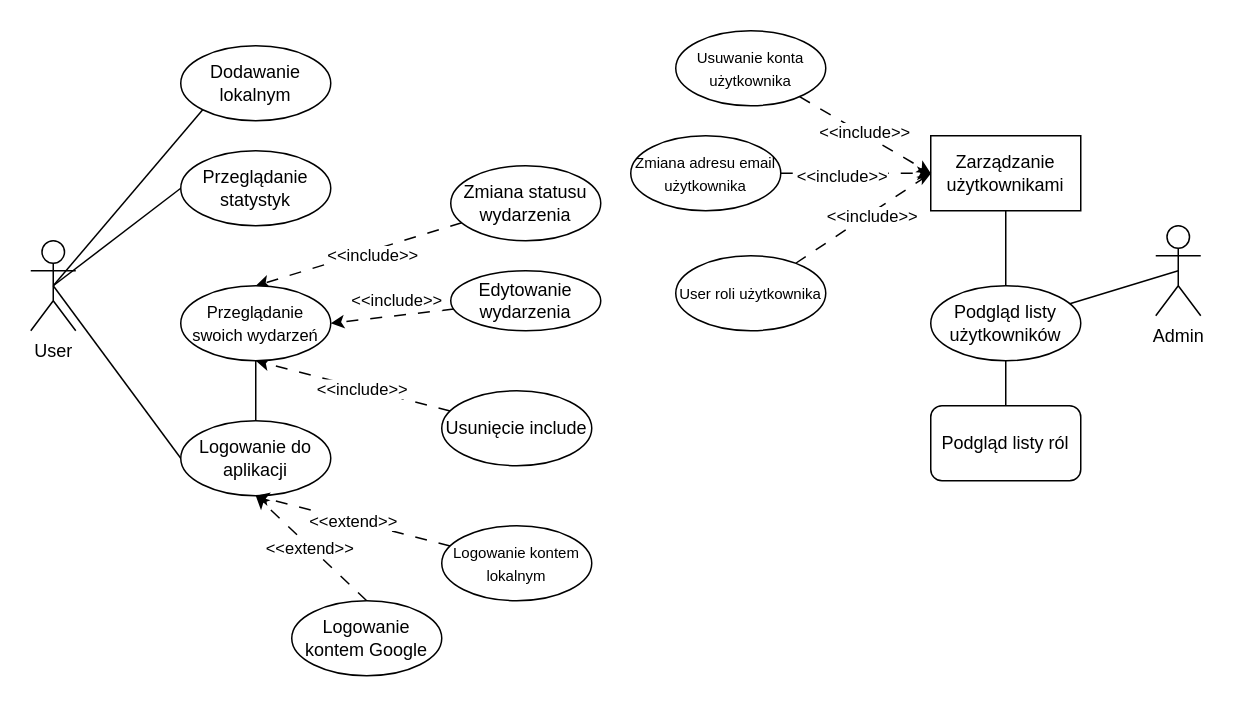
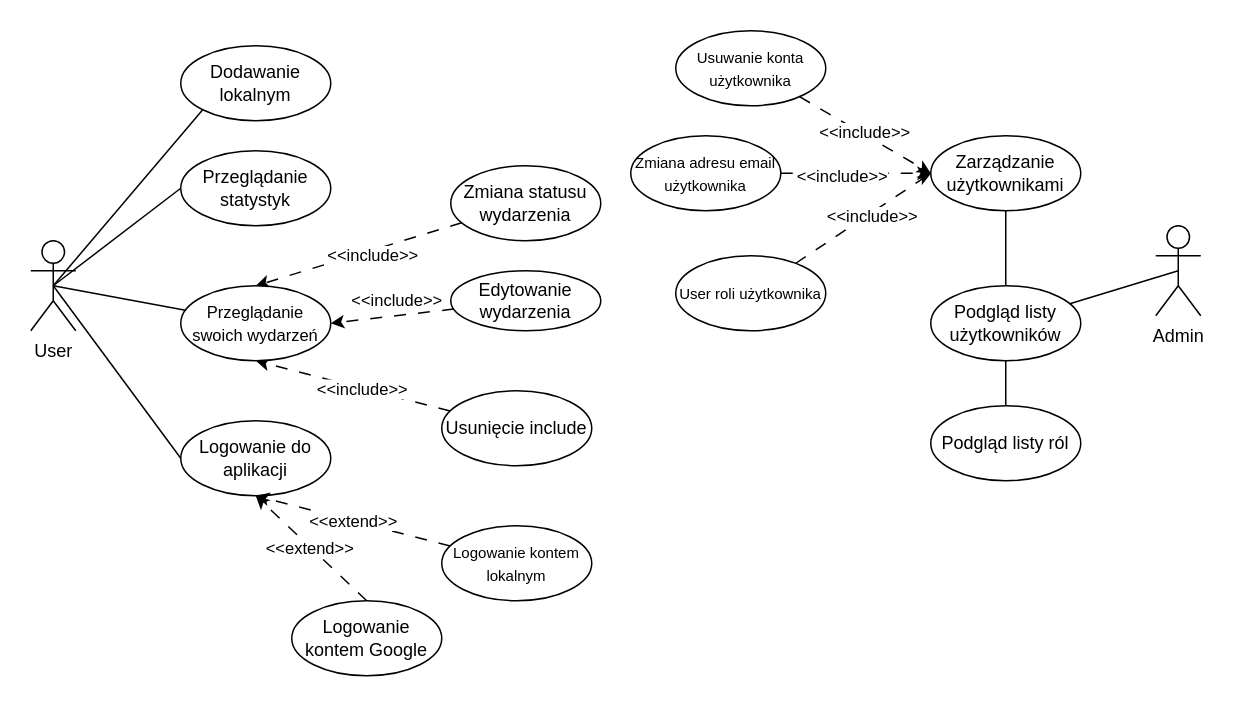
- <mxCell id="14" value="Zarządzanie użytkownikami" style="whiteSpace=wrap;html=1;rounded=0;" parent="1" vertex="1"><mxGeometry x="620" y="90" width="100" height="50" as="geometry" /></mxCell>
+ <mxCell id="14" value="Zarządzanie użytkownikami" style="ellipse;whiteSpace=wrap;html=1;" parent="1" vertex="1"><mxGeometry x="620" y="90" width="100" height="50" as="geometry" /></mxCell>
- <mxCell id="22" style="rounded=0;orthogonalLoop=1;jettySize=auto;html=1;endArrow=none;startFill=0;" parent="1" source="23" target="6" edge="1"><mxGeometry relative="1" as="geometry" /></mxCell>
+ <mxCell id="22" style="rounded=0;orthogonalLoop=1;jettySize=auto;html=1;entryX=0.5;entryY=0.5;entryDx=0;entryDy=0;entryPerimeter=0;endArrow=none;startFill=0;" parent="1" source="23" target="4" edge="1"><mxGeometry relative="1" as="geometry" /></mxCell>
- <mxCell id="40" value="Podgląd listy ról" style="whiteSpace=wrap;html=1;rounded=1;" vertex="1" parent="1"><mxGeometry x="620" y="270" width="100" height="50" as="geometry" /></mxCell>
+ <mxCell id="40" value="Podgląd listy ról" style="ellipse;whiteSpace=wrap;html=1;" vertex="1" parent="1"><mxGeometry x="620" y="270" width="100" height="50" as="geometry" /></mxCell>
